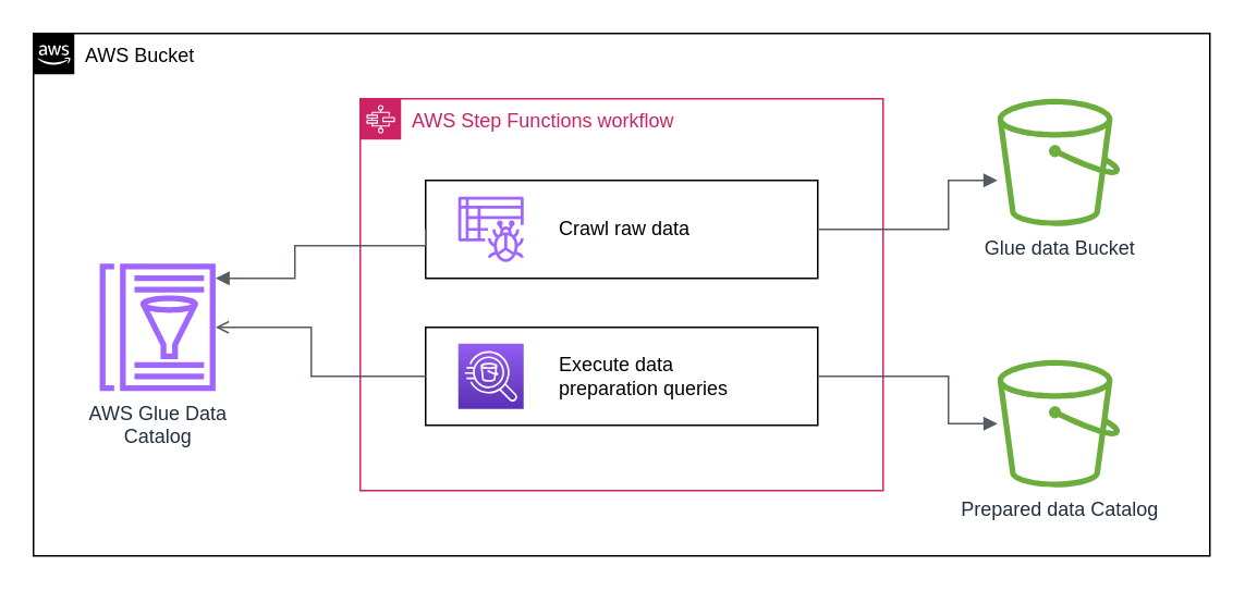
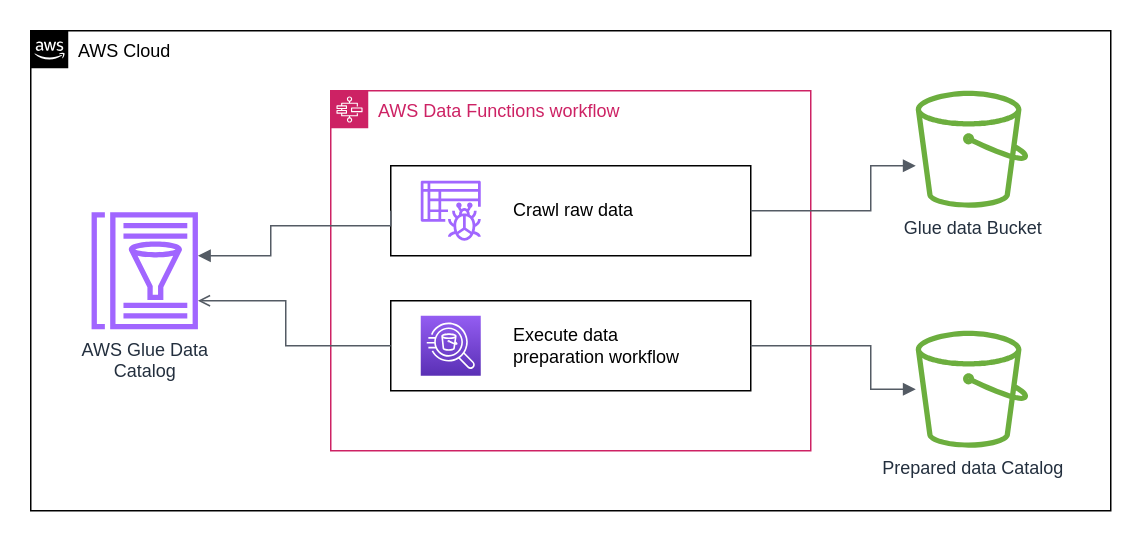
- <mxCell id="3" value="AWS Bucket" style="points=[[0,0],[0.25,0],[0.5,0],[0.75,0],[1,0],[1,0.25],[1,0.5],[1,0.75],[1,1],[0.75,1],[0.5,1],[0.25,1],[0,1],[0,0.75],[0,0.5],[0,0.25]];outlineConnect=0;html=1;whiteSpace=wrap;fontSize=12;fontStyle=0;shape=mxgraph.aws4.group;grIcon=mxgraph.aws4.group_aws_cloud_alt;verticalAlign=top;align=left;spacingLeft=30;dashed=0;fillColor=none;" parent="2" vertex="1"><mxGeometry x="20" y="20" width="720" height="320" as="geometry" /></mxCell>
+ <mxCell id="3" value="AWS Cloud" style="points=[[0,0],[0.25,0],[0.5,0],[0.75,0],[1,0],[1,0.25],[1,0.5],[1,0.75],[1,1],[0.75,1],[0.5,1],[0.25,1],[0,1],[0,0.75],[0,0.5],[0,0.25]];outlineConnect=0;html=1;whiteSpace=wrap;fontSize=12;fontStyle=0;shape=mxgraph.aws4.group;grIcon=mxgraph.aws4.group_aws_cloud_alt;verticalAlign=top;align=left;spacingLeft=30;dashed=0;fillColor=none;" parent="2" vertex="1"><mxGeometry x="20" y="20" width="720" height="320" as="geometry" /></mxCell>
- <mxCell id="5" value="AWS Step Functions workflow" style="points=[[0,0],[0.25,0],[0.5,0],[0.75,0],[1,0],[1,0.25],[1,0.5],[1,0.75],[1,1],[0.75,1],[0.5,1],[0.25,1],[0,1],[0,0.75],[0,0.5],[0,0.25]];outlineConnect=0;gradientColor=none;html=1;whiteSpace=wrap;fontSize=12;fontStyle=0;shape=mxgraph.aws4.group;grIcon=mxgraph.aws4.group_aws_step_functions_workflow;strokeColor=#CD2264;fillColor=none;verticalAlign=top;align=left;spacingLeft=30;fontColor=#CD2264;dashed=0;" parent="4" vertex="1"><mxGeometry x="220" y="60" width="320" height="240" as="geometry" /></mxCell>
+ <mxCell id="5" value="AWS Data Functions workflow" style="points=[[0,0],[0.25,0],[0.5,0],[0.75,0],[1,0],[1,0.25],[1,0.5],[1,0.75],[1,1],[0.75,1],[0.5,1],[0.25,1],[0,1],[0,0.75],[0,0.5],[0,0.25]];outlineConnect=0;gradientColor=none;html=1;whiteSpace=wrap;fontSize=12;fontStyle=0;shape=mxgraph.aws4.group;grIcon=mxgraph.aws4.group_aws_step_functions_workflow;strokeColor=#CD2264;fillColor=none;verticalAlign=top;align=left;spacingLeft=30;fontColor=#CD2264;dashed=0;" parent="4" vertex="1"><mxGeometry x="220" y="60" width="320" height="240" as="geometry" /></mxCell>
- <mxCell id="11" value="AWS Glue Data&lt;br&gt;Catalog" style="sketch=0;outlineConnect=0;fontColor=#232F3E;gradientColor=none;fillColor=#A166FF;strokeColor=none;dashed=0;verticalLabelPosition=bottom;verticalAlign=top;align=center;html=1;fontSize=12;fontStyle=0;aspect=fixed;pointerEvents=1;shape=mxgraph.aws4.glue_data_catalog;" parent="4" vertex="1"><mxGeometry x="60" y="161" width="72" height="78" as="geometry" /></mxCell>
+ <mxCell id="11" value="AWS Glue Data&lt;br&gt;Catalog" style="sketch=0;outlineConnect=0;fontColor=#232F3E;gradientColor=none;fillColor=#A166FF;strokeColor=none;dashed=0;verticalLabelPosition=bottom;verticalAlign=top;align=center;html=1;fontSize=12;fontStyle=0;aspect=fixed;pointerEvents=1;shape=mxgraph.aws4.glue_data_catalog;" parent="4" vertex="1"><mxGeometry x="60" y="141" width="72" height="78" as="geometry" /></mxCell>
- <mxCell id="8" value="Execute data&lt;br&gt;preparation queries" style="rounded=0;whiteSpace=wrap;html=1;align=left;spacingLeft=80;" parent="4" vertex="1"><mxGeometry x="260" y="200" width="240" height="60" as="geometry" /></mxCell>
+ <mxCell id="8" value="Execute data&lt;br&gt;preparation workflow" style="rounded=0;whiteSpace=wrap;html=1;align=left;spacingLeft=80;" parent="4" vertex="1"><mxGeometry x="260" y="200" width="240" height="60" as="geometry" /></mxCell>
